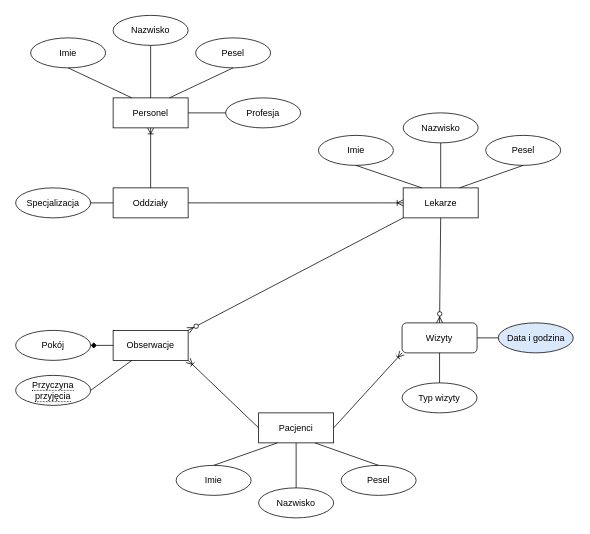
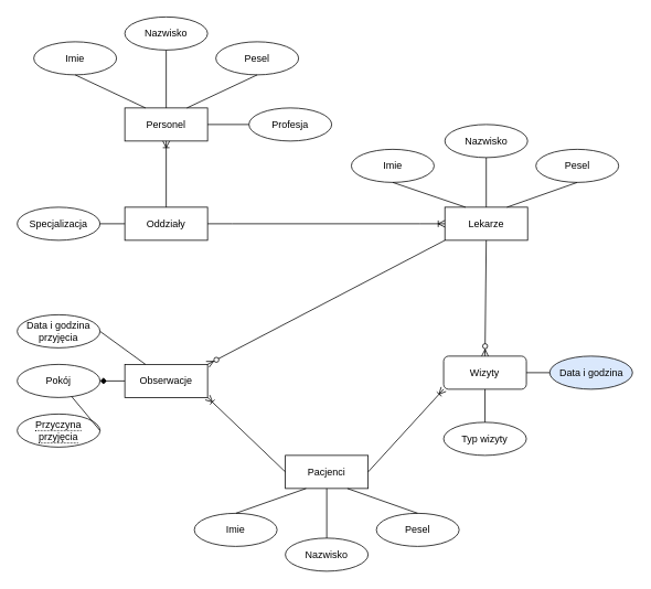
+ <mxCell id="37" value="Data i godzina&lt;div&gt;przyjęcia&lt;/div&gt;" style="ellipse;whiteSpace=wrap;html=1;align=center;" vertex="1" parent="1"><mxGeometry x="20" y="380" width="100" height="40" as="geometry" /></mxCell>
+ <mxCell id="38" value="" style="endArrow=none;html=1;rounded=0;exitX=0.25;exitY=0;exitDx=0;exitDy=0;entryX=1;entryY=0.5;entryDx=0;entryDy=0;" edge="1" parent="1" source="34" target="37"><mxGeometry relative="1" as="geometry"><mxPoint x="320" y="440" as="sourcePoint" /><mxPoint x="480" y="440" as="targetPoint" /></mxGeometry></mxCell>
- <mxCell id="40" value="" style="endArrow=none;html=1;rounded=0;exitX=1;exitY=0.5;exitDx=0;exitDy=0;entryX=0.25;entryY=1;entryDx=0;entryDy=0;" edge="1" parent="1" source="39" target="34"><mxGeometry relative="1" as="geometry"><mxPoint x="220" y="450" as="sourcePoint" /><mxPoint x="380" y="450" as="targetPoint" /></mxGeometry></mxCell>
+ <mxCell id="40" value="" style="endArrow=none;html=1;rounded=0;exitX=1;exitY=0.5;exitDx=0;exitDy=0;" edge="1" parent="1" source="39" target="35"><mxGeometry relative="1" as="geometry"><mxPoint x="220" y="450" as="sourcePoint" /><mxPoint x="380" y="450" as="targetPoint" /></mxGeometry></mxCell>
